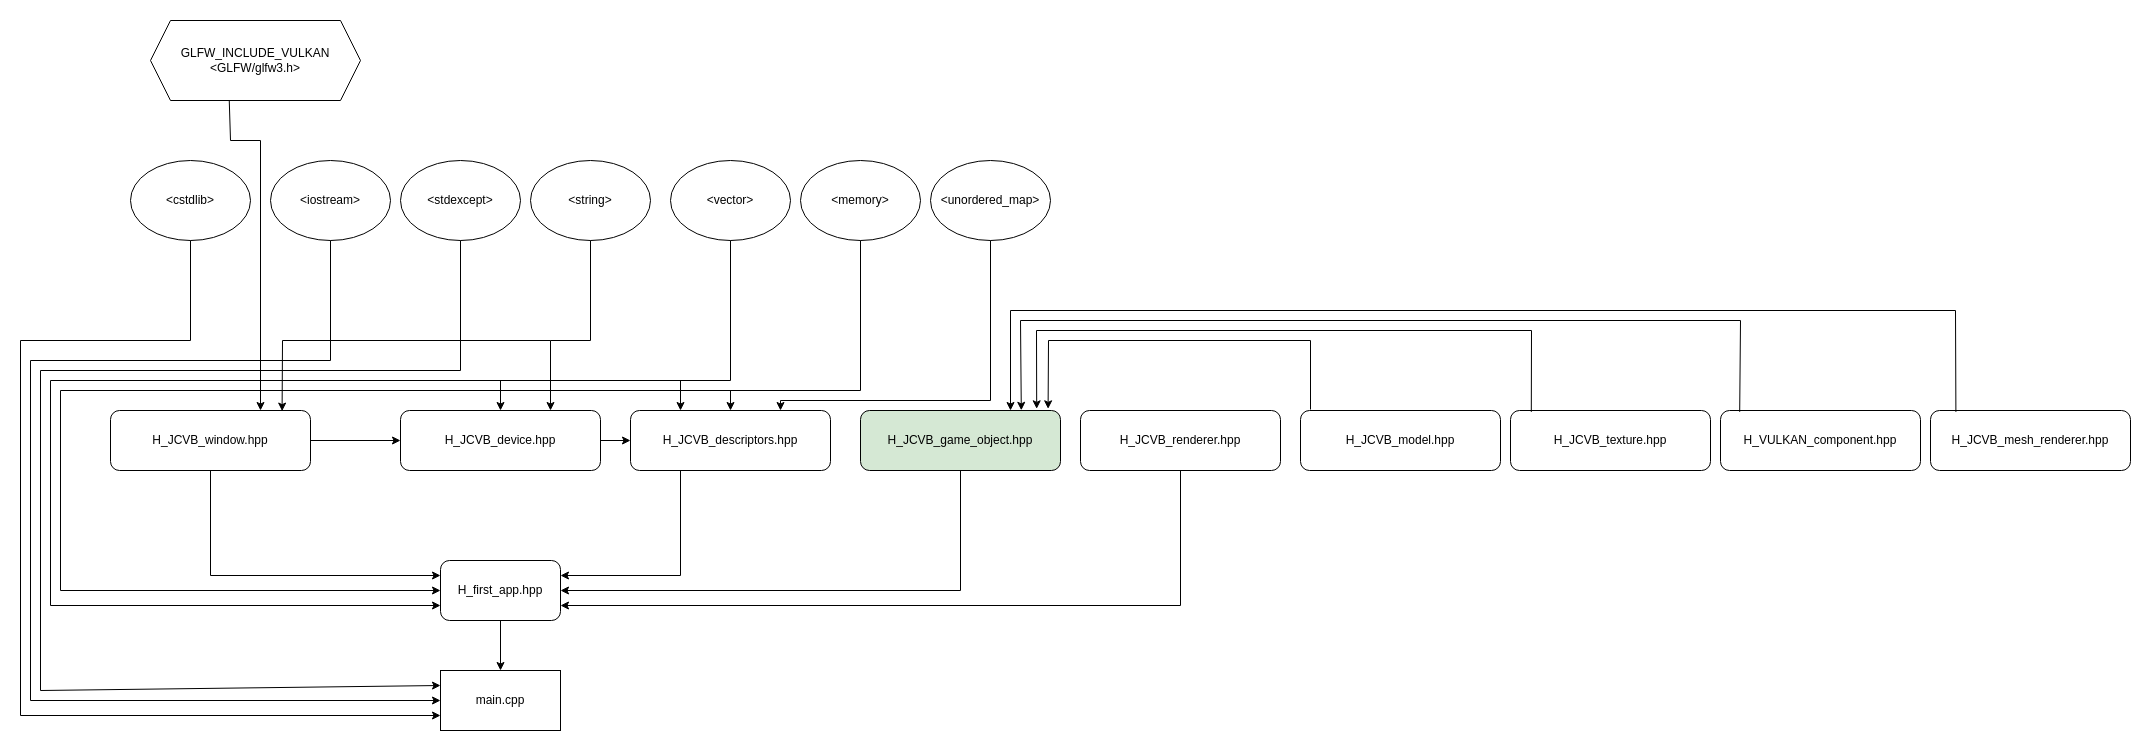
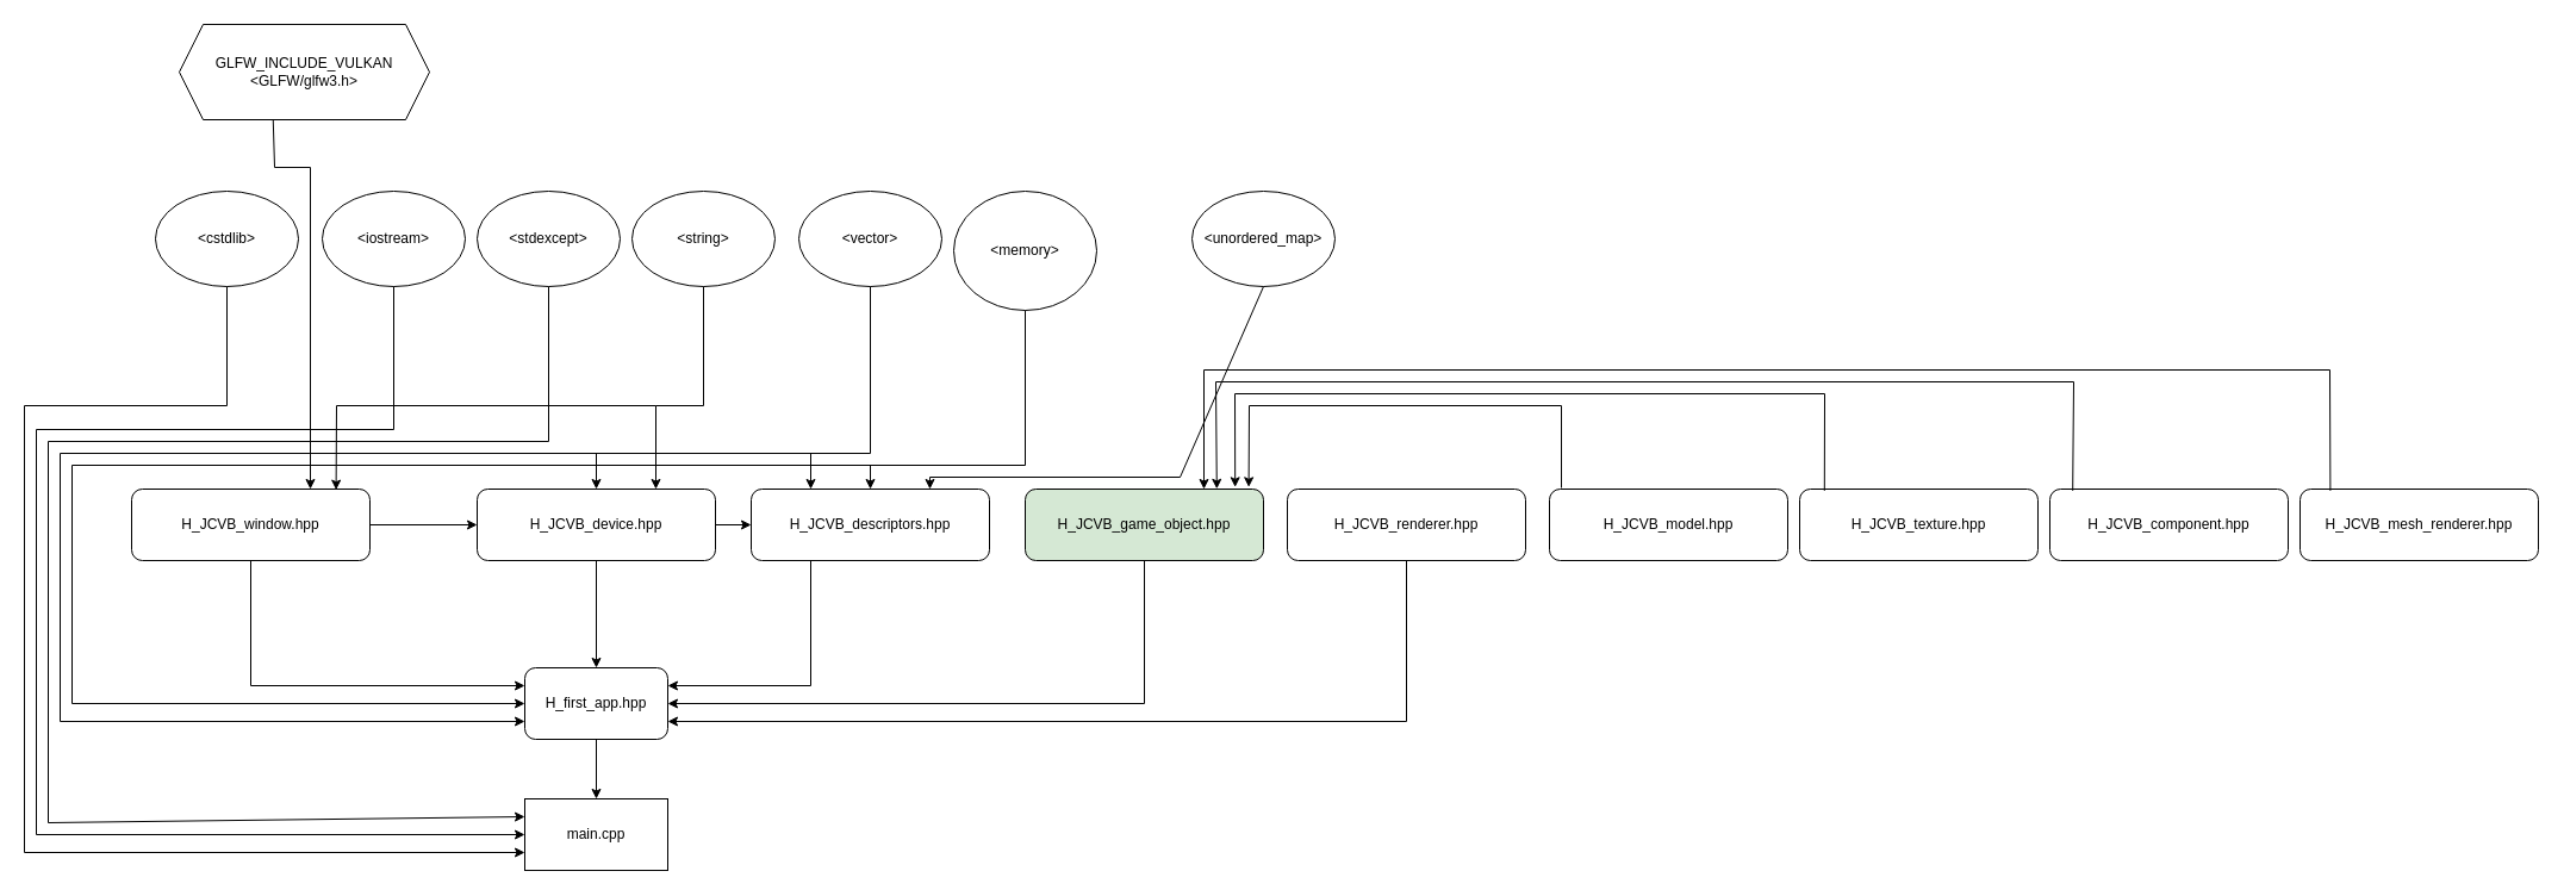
- <mxCell id="12" value="&amp;lt;memory&amp;gt;" style="ellipse;whiteSpace=wrap;html=1;" vertex="1" parent="1"><mxGeometry x="800" y="160" width="120" height="80" as="geometry" /></mxCell>
+ <mxCell id="12" value="&amp;lt;memory&amp;gt;" style="ellipse;whiteSpace=wrap;html=1;" vertex="1" parent="1"><mxGeometry x="800" y="160" width="120" height="100" as="geometry" /></mxCell>
- <mxCell id="28" value="&amp;lt;unordered_map&amp;gt;" style="ellipse;whiteSpace=wrap;html=1;" vertex="1" parent="1"><mxGeometry x="930" y="160" width="120" height="80" as="geometry" /></mxCell>
+ <mxCell id="28" value="&amp;lt;unordered_map&amp;gt;" style="ellipse;whiteSpace=wrap;html=1;" vertex="1" parent="1"><mxGeometry x="1000" y="160" width="120" height="80" as="geometry" /></mxCell>
- <mxCell id="39" value="H_VULKAN_component.hpp" style="rounded=1;whiteSpace=wrap;html=1;" vertex="1" parent="1"><mxGeometry x="1720" y="410" width="200" height="60" as="geometry" /></mxCell>
+ <mxCell id="39" value="H_JCVB_component.hpp" style="rounded=1;whiteSpace=wrap;html=1;" vertex="1" parent="1"><mxGeometry x="1720" y="410" width="200" height="60" as="geometry" /></mxCell>
+ <mxCell id="15" value="" style="endArrow=classic;html=1;rounded=0;exitX=0.5;exitY=1;exitDx=0;exitDy=0;" edge="1" parent="1" source="8" target="4"><mxGeometry width="50" height="50" relative="1" as="geometry"><mxPoint x="470" y="540" as="sourcePoint" /><mxPoint x="520" y="490" as="targetPoint" /></mxGeometry></mxCell>
